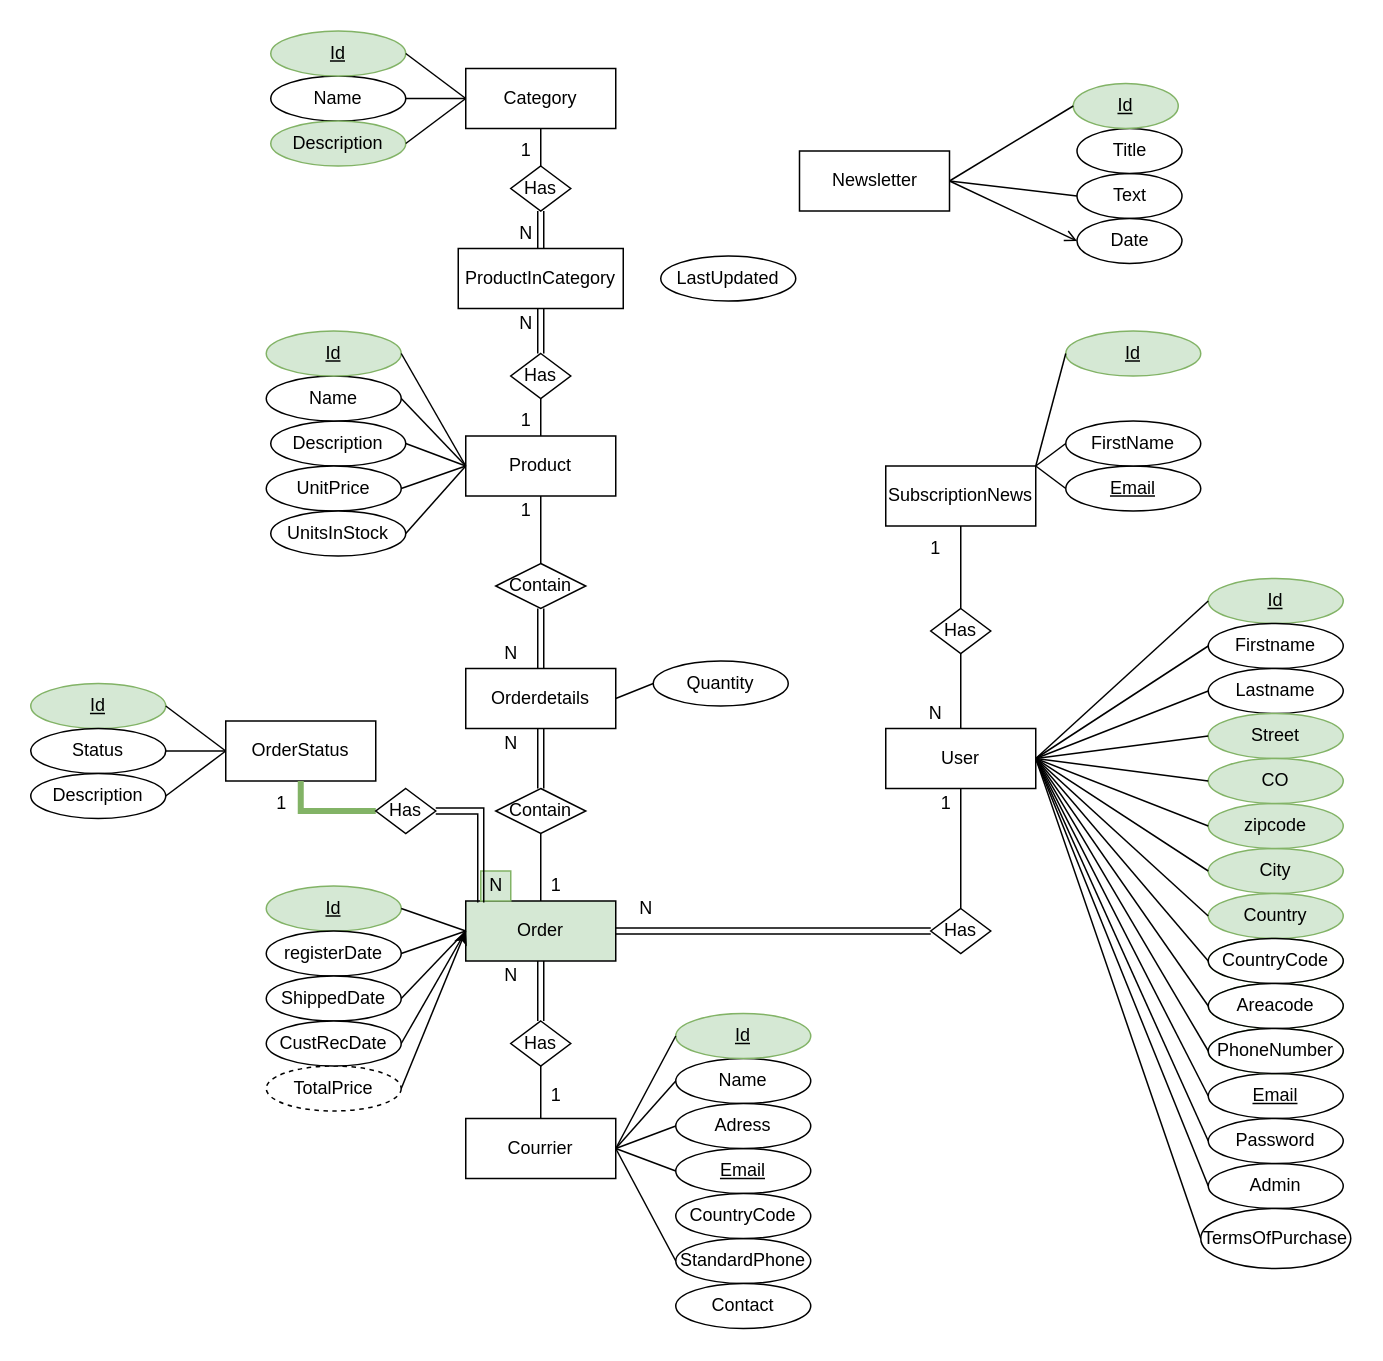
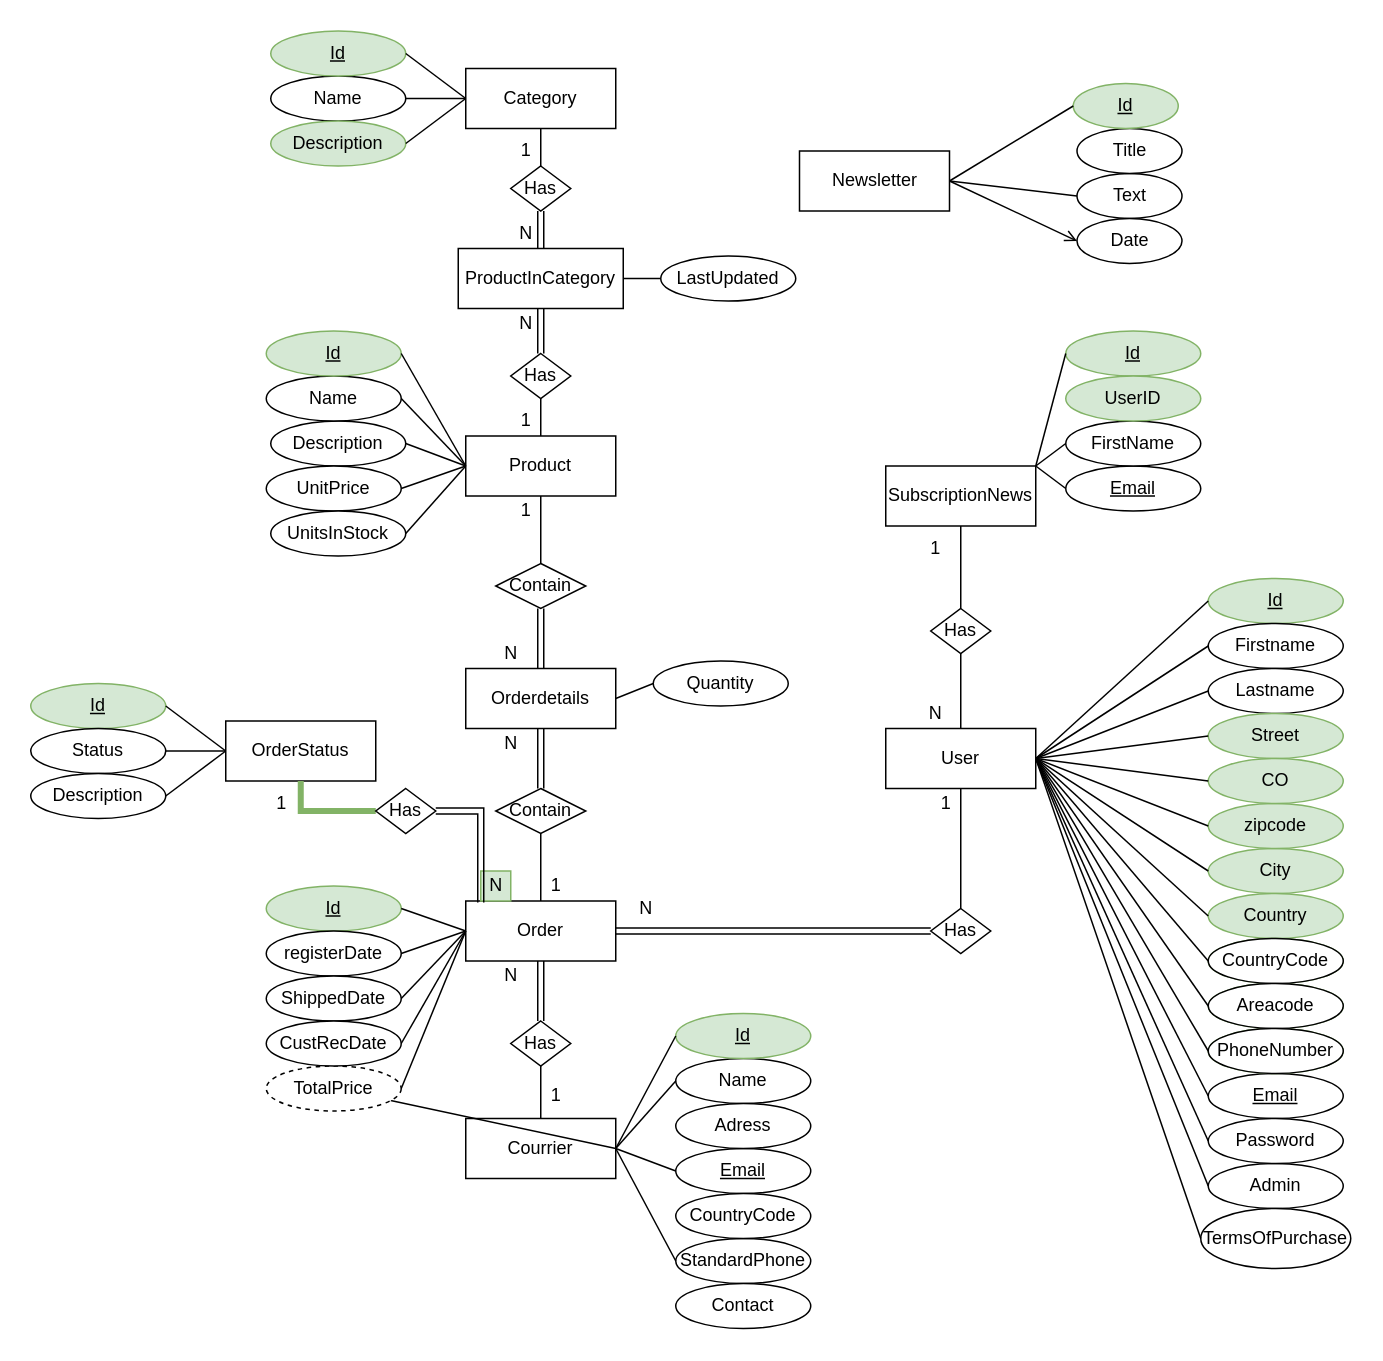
+ <mxCell id="123" value="" style="endArrow=none;html=1;rounded=0;exitX=1;exitY=0.5;exitDx=0;exitDy=0;entryX=0;entryY=0.5;entryDx=0;entryDy=0;" parent="1" source="116" target="122" edge="1"><mxGeometry width="50" height="50" relative="1" as="geometry"><mxPoint x="420" y="355" as="sourcePoint" /><mxPoint x="470" y="305" as="targetPoint" /></mxGeometry></mxCell>
+ <mxCell id="146" value="UserID" style="ellipse;whiteSpace=wrap;html=1;fillColor=#d5e8d4;strokeColor=#82b366;" vertex="1" parent="1"><mxGeometry x="710" y="250" width="90" height="30" as="geometry" /></mxCell>
- <mxCell id="4" value="Order" style="rounded=0;whiteSpace=wrap;html=1;fillColor=#d5e8d4;" parent="1" vertex="1"><mxGeometry x="310" y="600" width="100" height="40" as="geometry" /></mxCell>
+ <mxCell id="4" value="Order" style="rounded=0;whiteSpace=wrap;html=1;" parent="1" vertex="1"><mxGeometry x="310" y="600" width="100" height="40" as="geometry" /></mxCell>
- <mxCell id="73" value="" style="endArrow=classic;html=1;rounded=0;exitX=1;exitY=0.5;exitDx=0;exitDy=0;entryX=0;entryY=0.5;entryDx=0;entryDy=0;" parent="1" source="71" target="4" edge="1"><mxGeometry width="50" height="50" relative="1" as="geometry"><mxPoint x="280" y="585" as="sourcePoint" /><mxPoint x="320" y="630" as="targetPoint" /></mxGeometry></mxCell>
+ <mxCell id="73" value="" style="endArrow=none;html=1;rounded=0;exitX=1;exitY=0.5;exitDx=0;exitDy=0;entryX=0;entryY=0.5;entryDx=0;entryDy=0;" parent="1" source="71" target="4" edge="1"><mxGeometry width="50" height="50" relative="1" as="geometry"><mxPoint x="280" y="585" as="sourcePoint" /><mxPoint x="320" y="630" as="targetPoint" /></mxGeometry></mxCell>
- <mxCell id="40" value="" style="endArrow=none;html=1;rounded=0;entryX=0;entryY=0.5;entryDx=0;entryDy=0;exitX=1;exitY=0.5;exitDx=0;exitDy=0;" parent="1" source="2" target="19" edge="1"><mxGeometry width="50" height="50" relative="1" as="geometry"><mxPoint x="580" y="655" as="sourcePoint" /><mxPoint x="630" y="620" as="targetPoint" /></mxGeometry></mxCell>
+ <mxCell id="40" value="" style="endArrow=none;html=1;rounded=0;exitX=1;exitY=0.5;exitDx=0;exitDy=0;" parent="1" source="2" target="71" edge="1"><mxGeometry width="50" height="50" relative="1" as="geometry"><mxPoint x="580" y="655" as="sourcePoint" /><mxPoint x="630" y="620" as="targetPoint" /></mxGeometry></mxCell>
